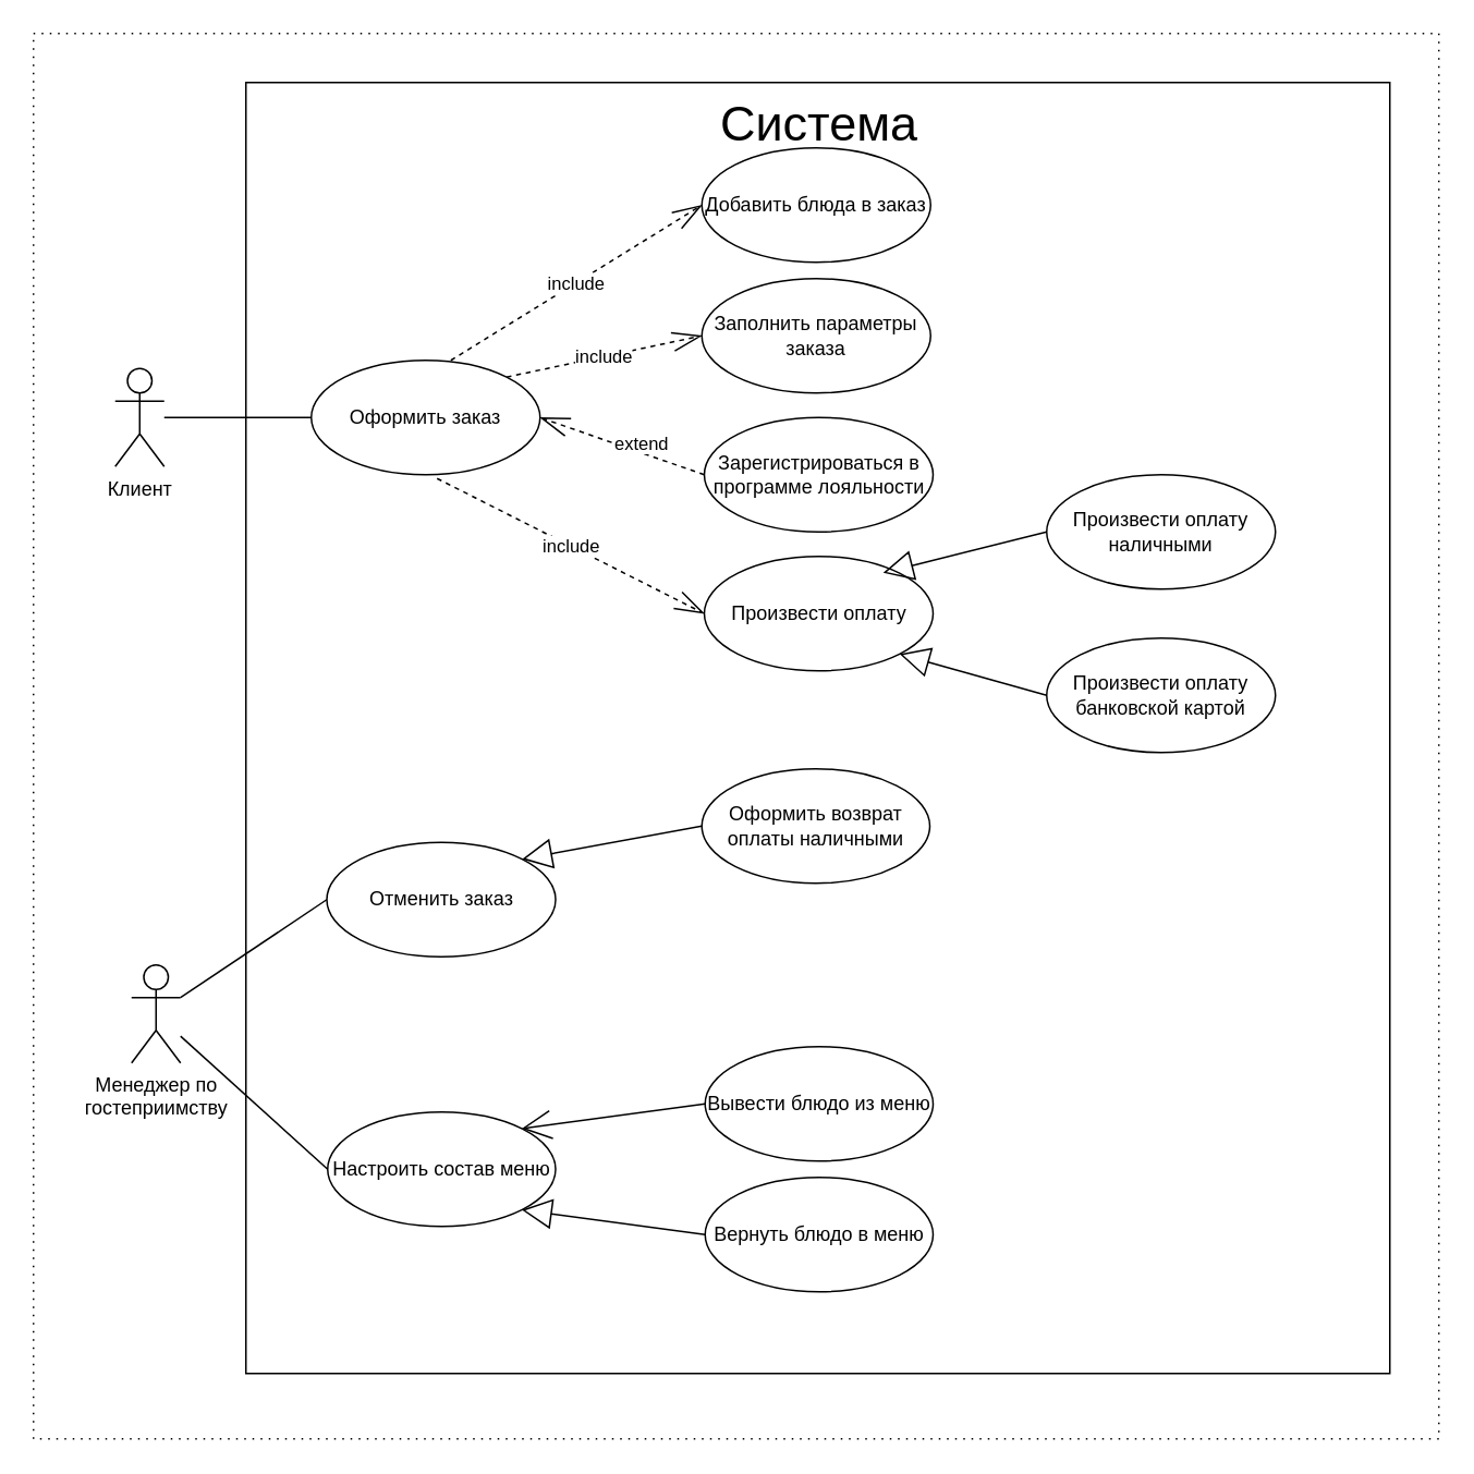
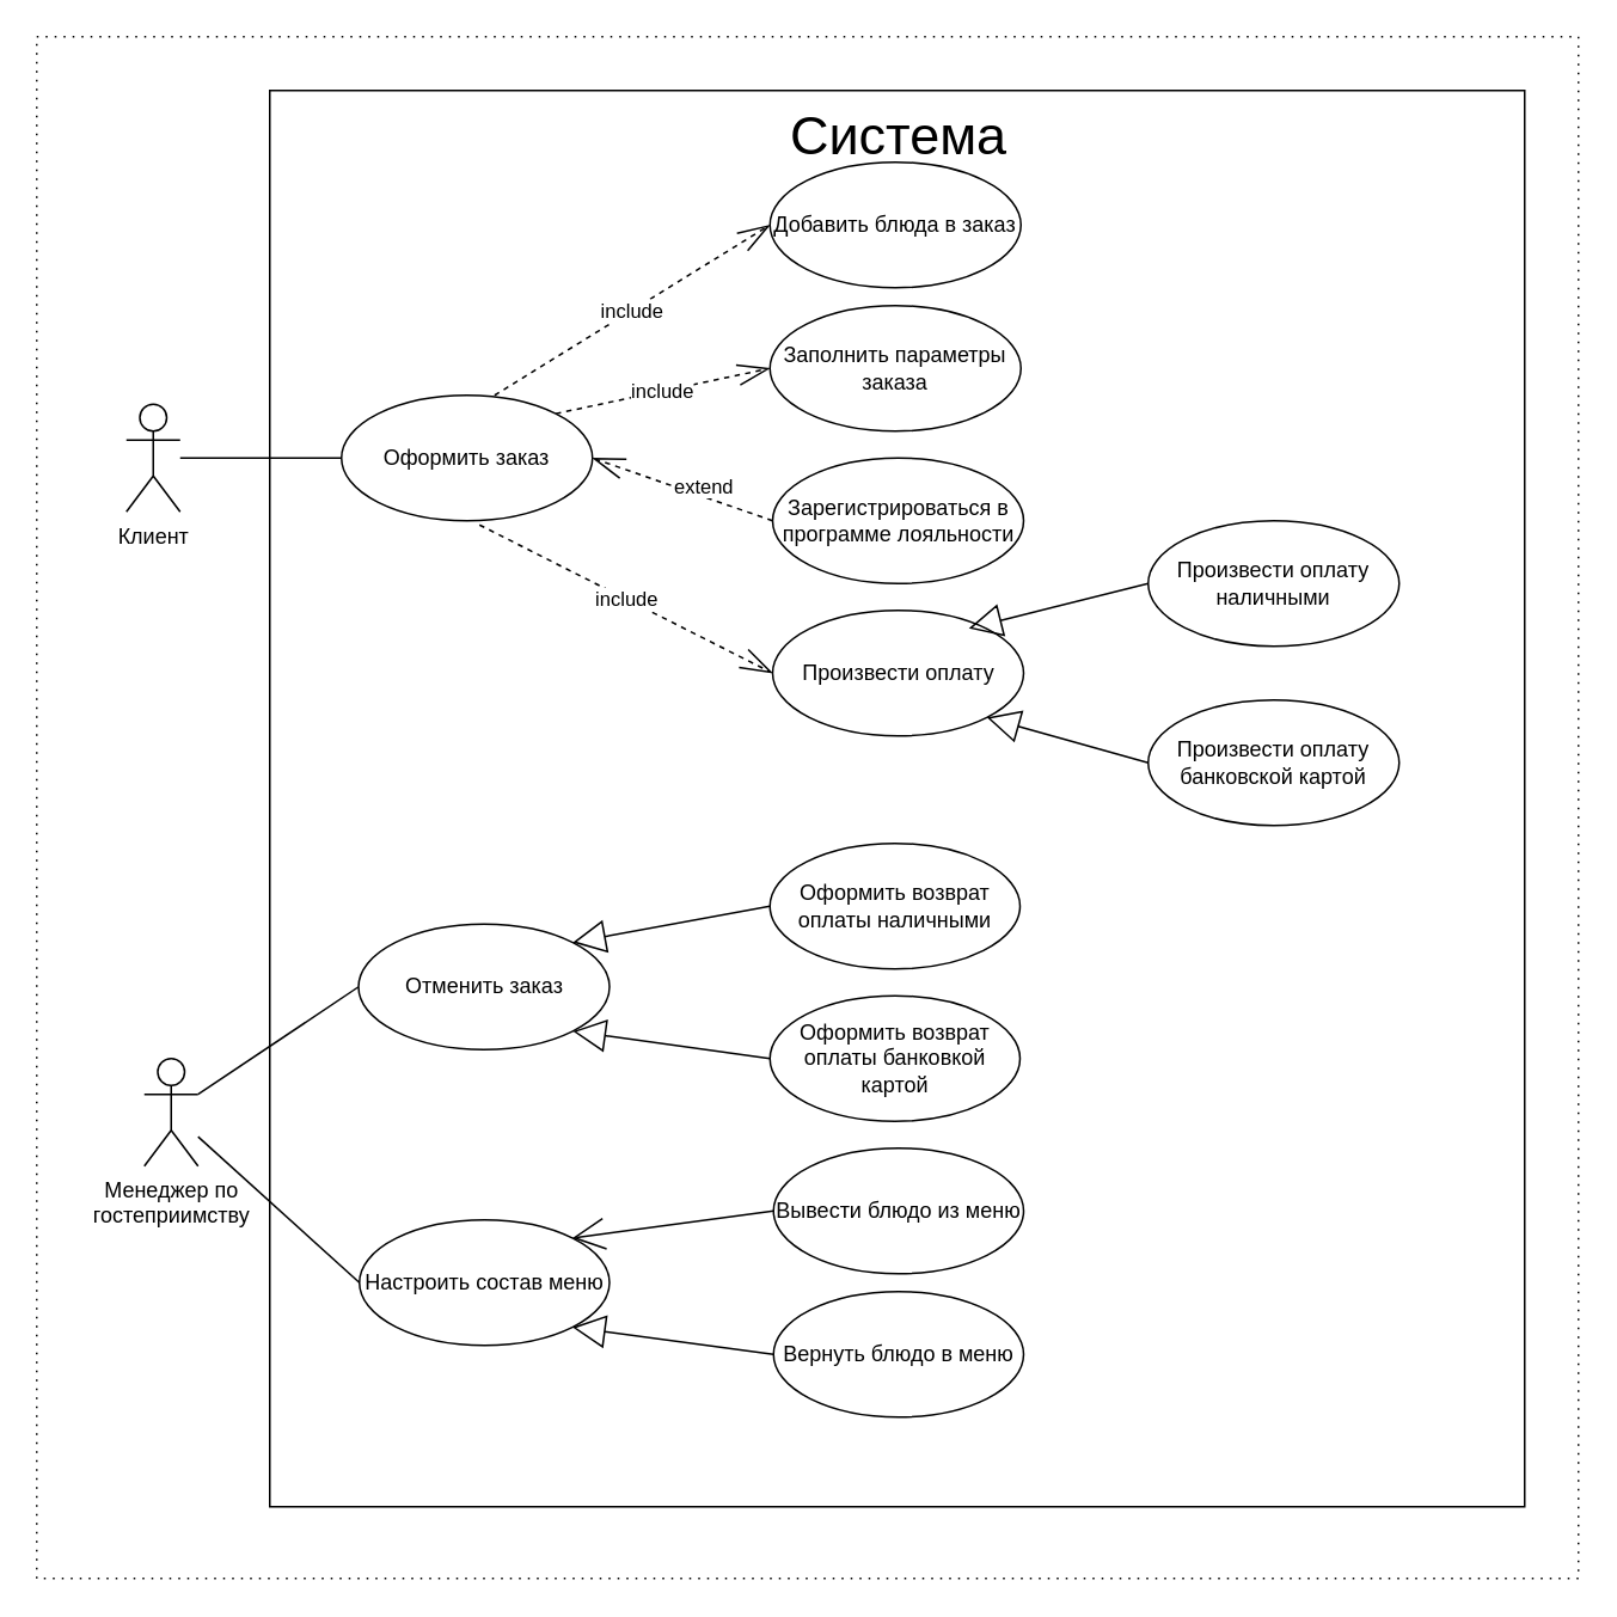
+ <mxCell id="24" value="" style="endArrow=block;endSize=16;endFill=0;html=1;rounded=0;entryX=1;entryY=1;entryDx=0;entryDy=0;exitX=0;exitY=0.5;exitDx=0;exitDy=0;" parent="1" source="16" target="15" edge="1"><mxGeometry width="160" relative="1" as="geometry"><mxPoint x="440" y="500" as="sourcePoint" /><mxPoint x="329" y="535" as="targetPoint" /></mxGeometry></mxCell>
+ <mxCell id="16" value="Оформить возврат оплаты банковкой картой" style="ellipse;whiteSpace=wrap;html=1;verticalAlign=middle;" parent="1" vertex="1"><mxGeometry x="429" y="555" width="139.5" height="70" as="geometry" /></mxCell>
